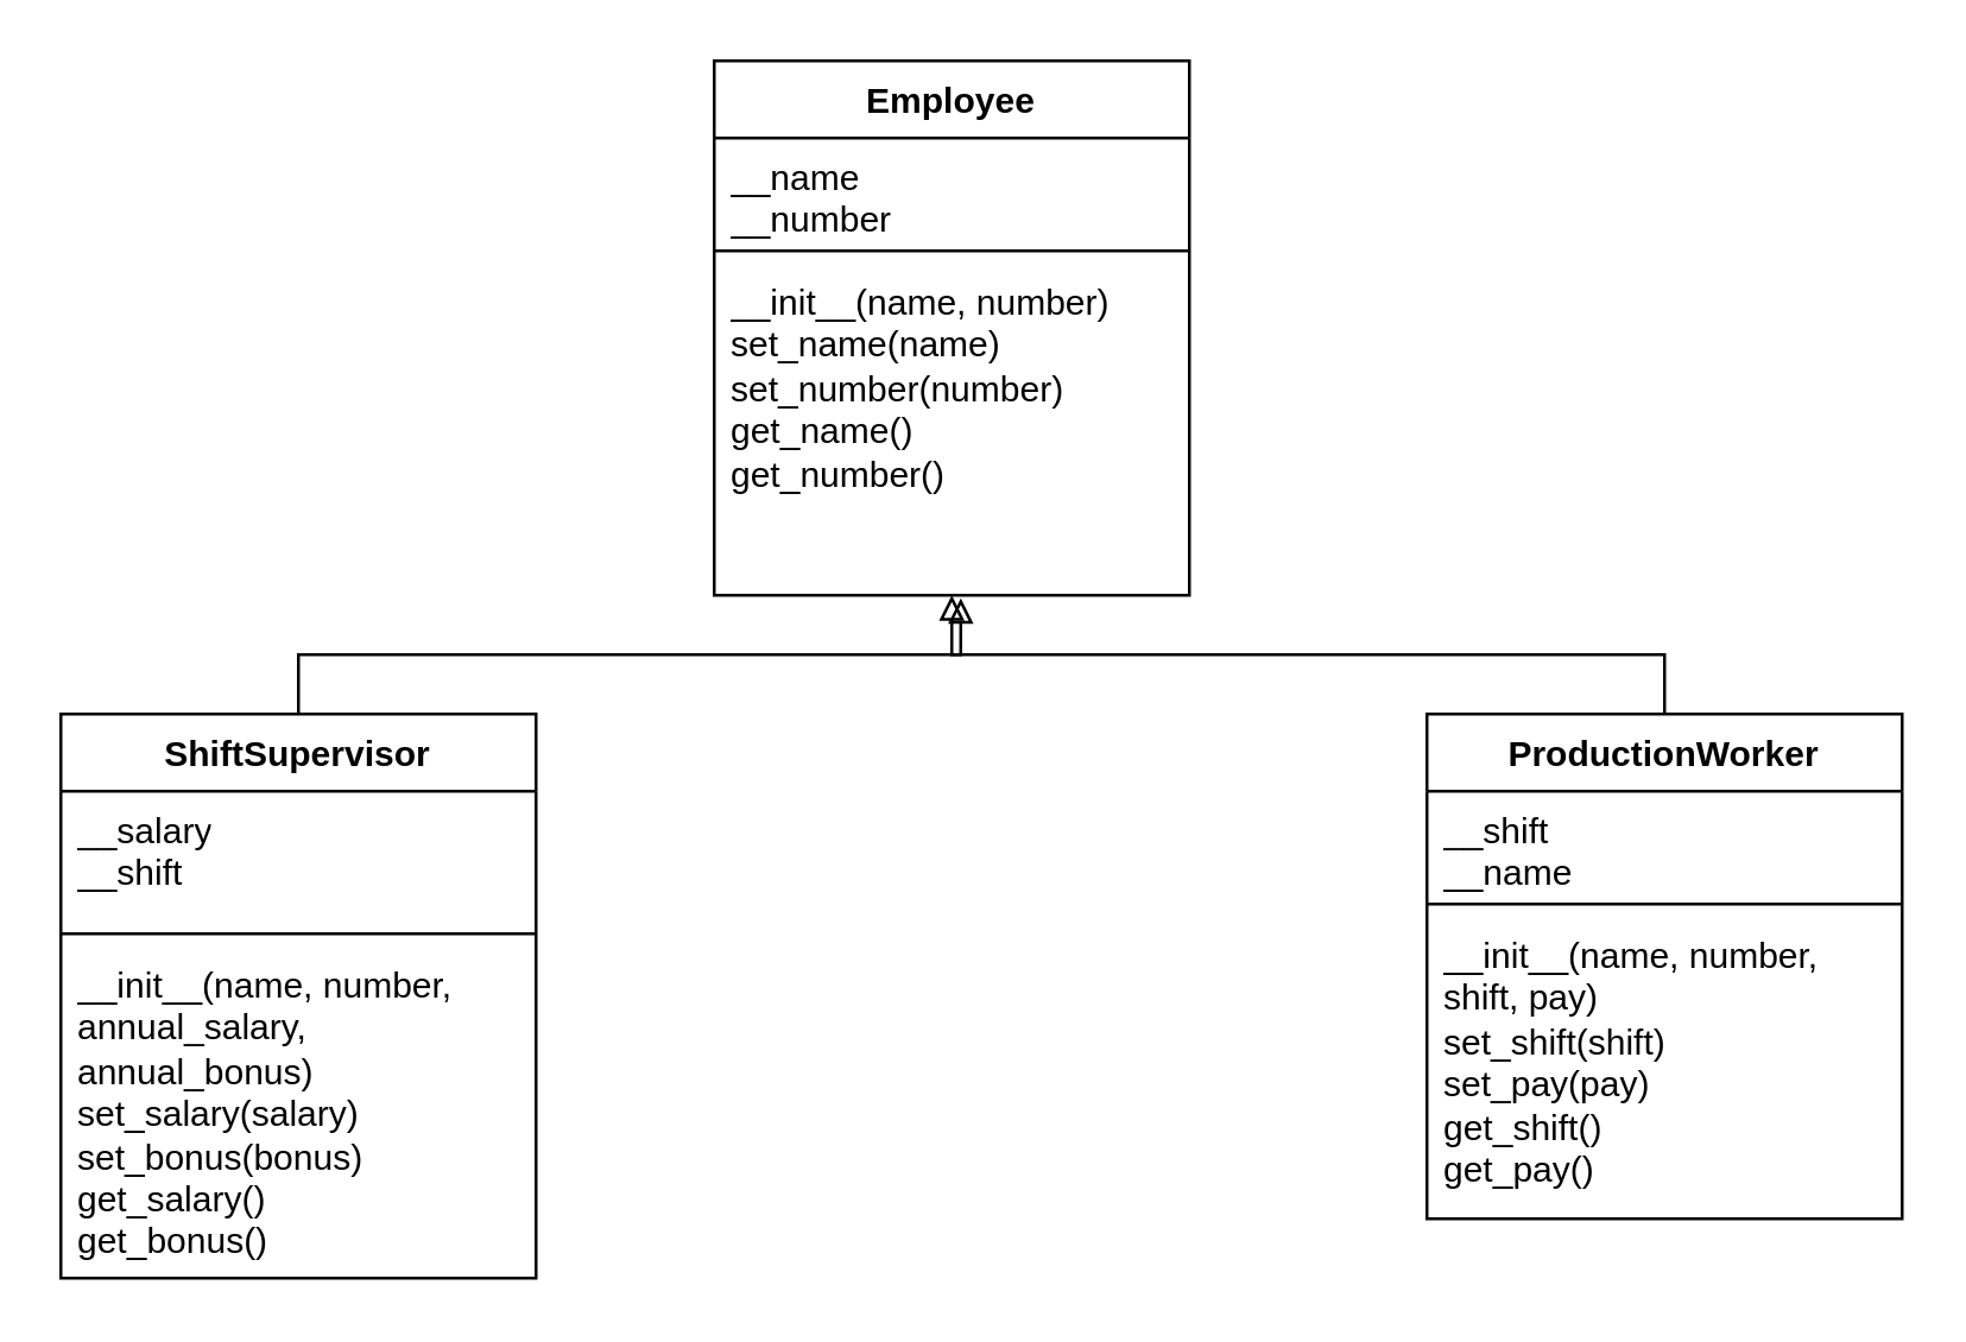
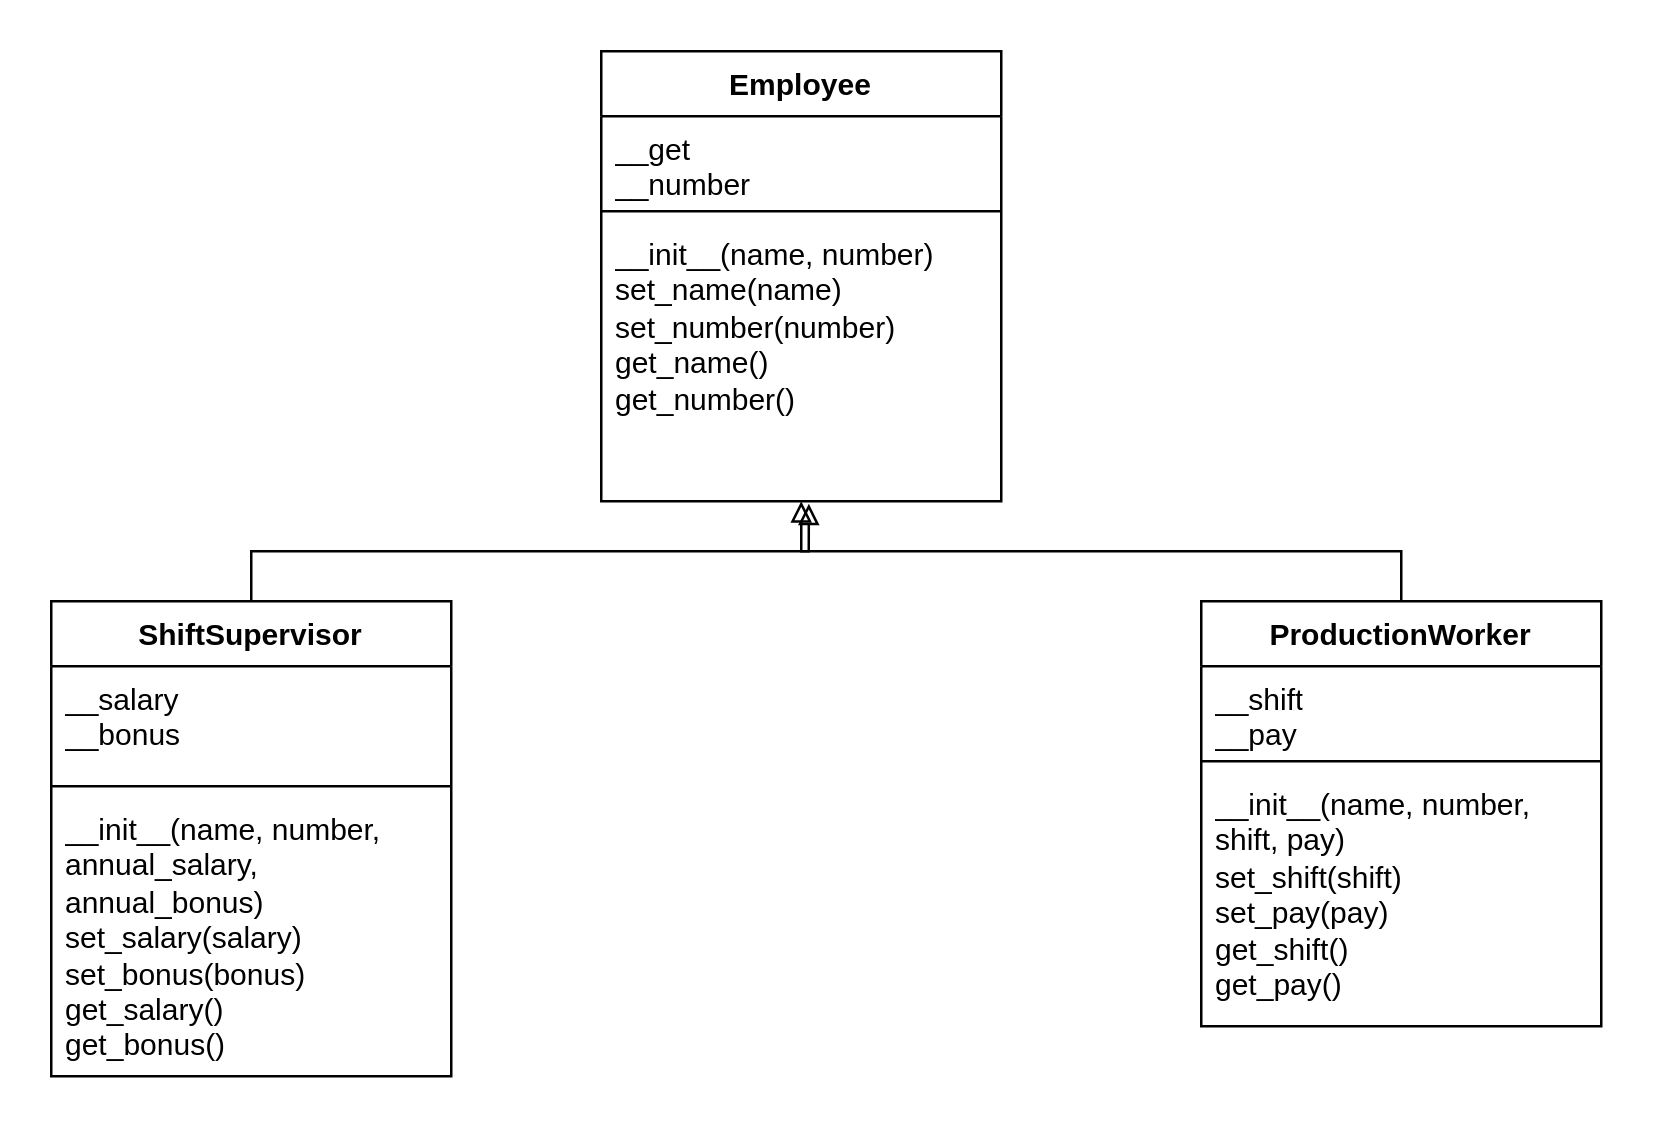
- <mxCell id="3" value="__name&lt;div&gt;__number&lt;/div&gt;" style="text;strokeColor=none;fillColor=none;align=left;verticalAlign=top;spacingLeft=4;spacingRight=4;overflow=hidden;rotatable=0;points=[[0,0.5],[1,0.5]];portConstraint=eastwest;whiteSpace=wrap;html=1;" vertex="1" parent="2"><mxGeometry y="26" width="160" height="34" as="geometry" /></mxCell>
+ <mxCell id="3" value="__get&lt;div&gt;__number&lt;/div&gt;" style="text;strokeColor=none;fillColor=none;align=left;verticalAlign=top;spacingLeft=4;spacingRight=4;overflow=hidden;rotatable=0;points=[[0,0.5],[1,0.5]];portConstraint=eastwest;whiteSpace=wrap;html=1;" vertex="1" parent="2"><mxGeometry y="26" width="160" height="34" as="geometry" /></mxCell>
- <mxCell id="7" value="__salary&lt;div&gt;__shift&amp;nbsp;&lt;/div&gt;" style="text;strokeColor=none;fillColor=none;align=left;verticalAlign=top;spacingLeft=4;spacingRight=4;overflow=hidden;rotatable=0;points=[[0,0.5],[1,0.5]];portConstraint=eastwest;whiteSpace=wrap;html=1;" vertex="1" parent="6"><mxGeometry y="26" width="160" height="44" as="geometry" /></mxCell>
+ <mxCell id="7" value="__salary&lt;div&gt;__bonus&amp;nbsp;&lt;/div&gt;" style="text;strokeColor=none;fillColor=none;align=left;verticalAlign=top;spacingLeft=4;spacingRight=4;overflow=hidden;rotatable=0;points=[[0,0.5],[1,0.5]];portConstraint=eastwest;whiteSpace=wrap;html=1;" vertex="1" parent="6"><mxGeometry y="26" width="160" height="44" as="geometry" /></mxCell>
- <mxCell id="12" value="__shift&lt;div&gt;__name&lt;/div&gt;" style="text;strokeColor=none;fillColor=none;align=left;verticalAlign=top;spacingLeft=4;spacingRight=4;overflow=hidden;rotatable=0;points=[[0,0.5],[1,0.5]];portConstraint=eastwest;whiteSpace=wrap;html=1;" vertex="1" parent="11"><mxGeometry y="26" width="160" height="34" as="geometry" /></mxCell>
+ <mxCell id="12" value="__shift&lt;div&gt;__pay&lt;/div&gt;" style="text;strokeColor=none;fillColor=none;align=left;verticalAlign=top;spacingLeft=4;spacingRight=4;overflow=hidden;rotatable=0;points=[[0,0.5],[1,0.5]];portConstraint=eastwest;whiteSpace=wrap;html=1;" vertex="1" parent="11"><mxGeometry y="26" width="160" height="34" as="geometry" /></mxCell>
